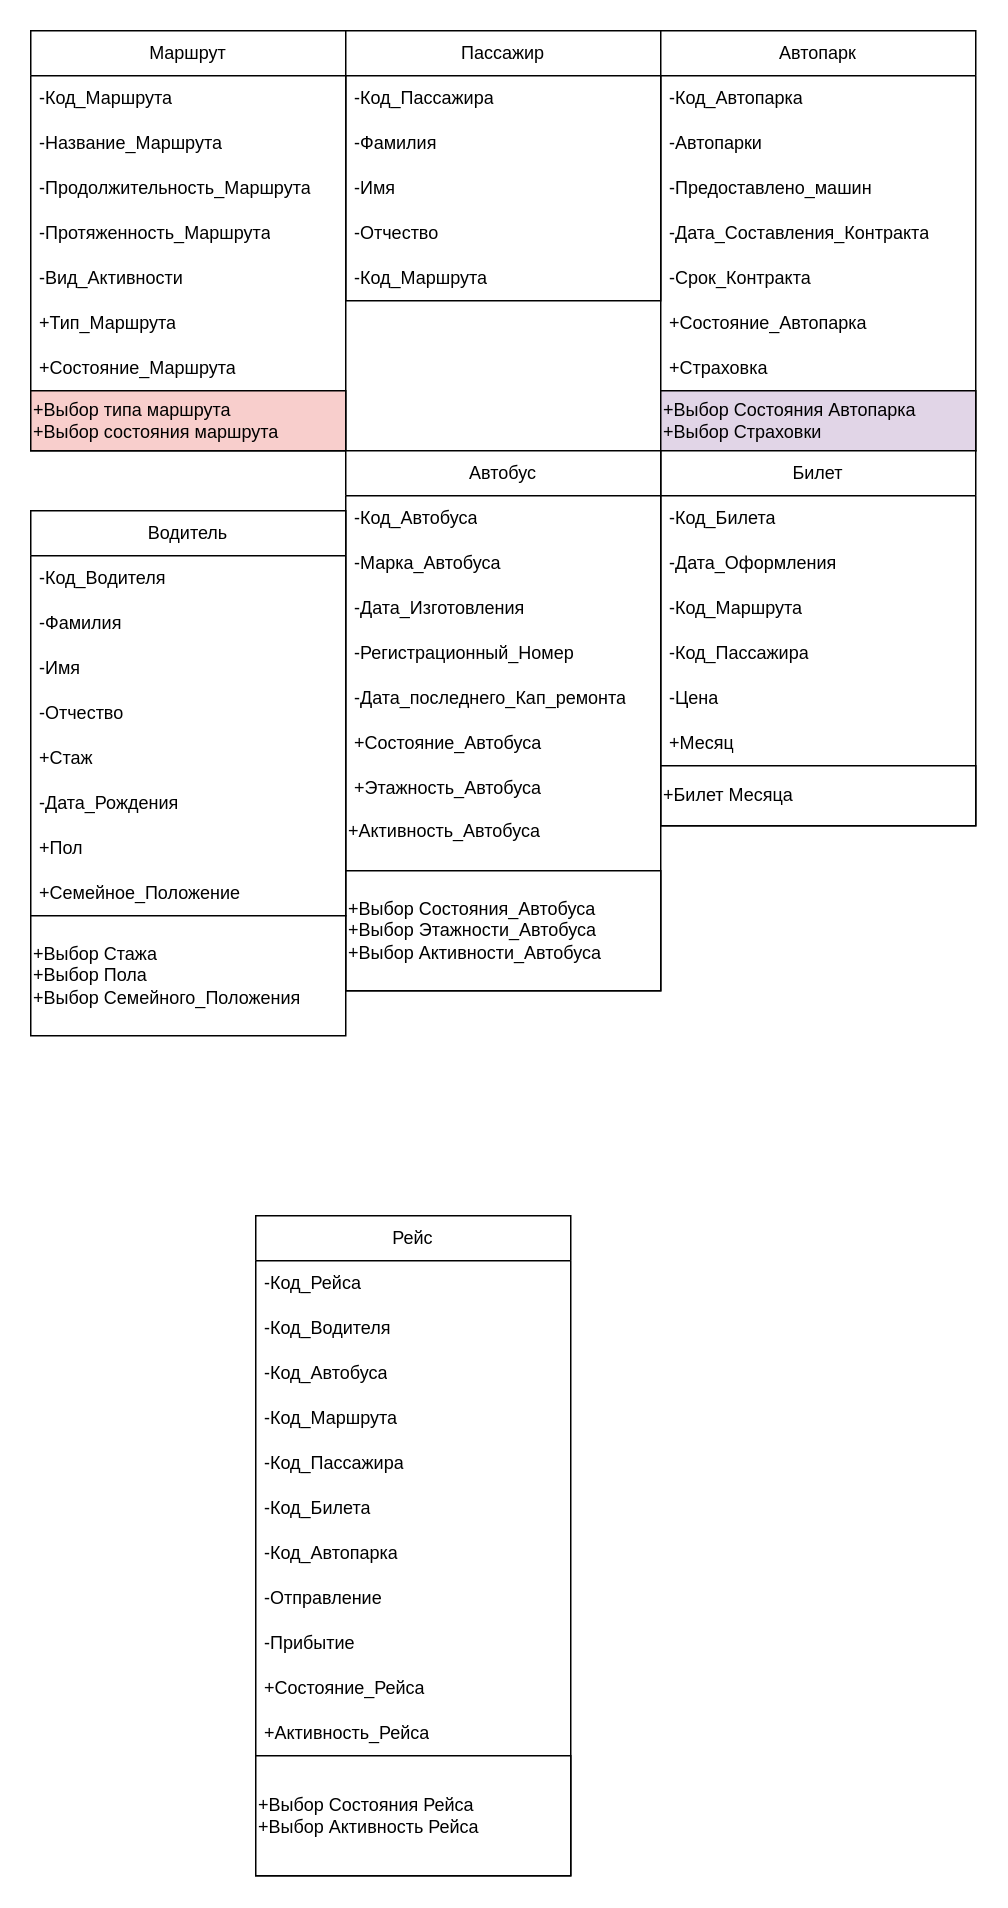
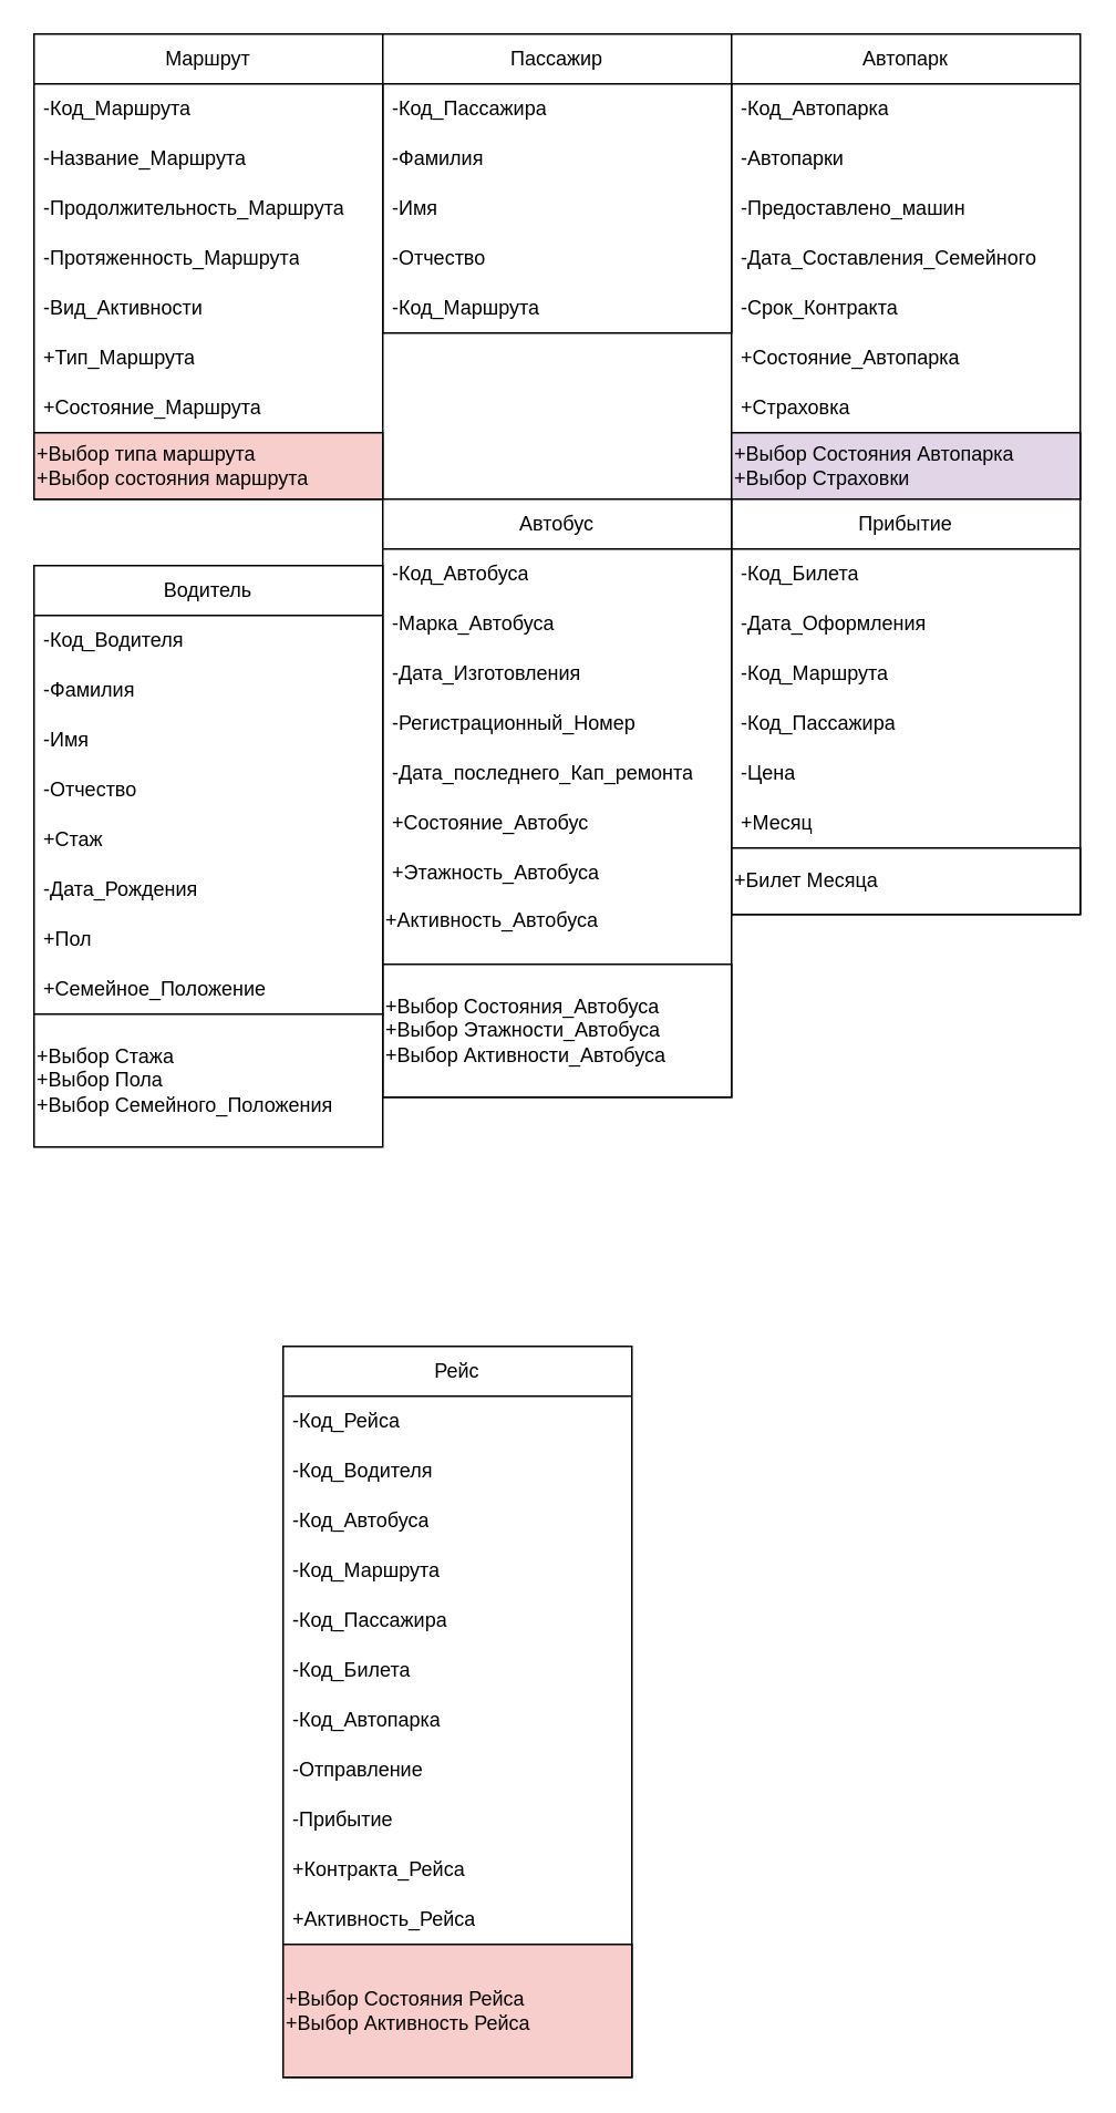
- <mxCell id="21" value="-Дата_Составления_Контракта" style="text;strokeColor=none;fillColor=none;align=left;verticalAlign=middle;spacingLeft=4;spacingRight=4;overflow=hidden;points=[[0,0.5],[1,0.5]];portConstraint=eastwest;rotatable=0;whiteSpace=wrap;html=1;" vertex="1" parent="17"><mxGeometry y="120" width="210" height="30" as="geometry" /></mxCell>
+ <mxCell id="21" value="-Дата_Составления_Семейного" style="text;strokeColor=none;fillColor=none;align=left;verticalAlign=middle;spacingLeft=4;spacingRight=4;overflow=hidden;points=[[0,0.5],[1,0.5]];portConstraint=eastwest;rotatable=0;whiteSpace=wrap;html=1;" vertex="1" parent="17"><mxGeometry y="120" width="210" height="30" as="geometry" /></mxCell>
- <mxCell id="26" value="Билет" style="swimlane;fontStyle=0;childLayout=stackLayout;horizontal=1;startSize=30;horizontalStack=0;resizeParent=1;resizeParentMax=0;resizeLast=0;collapsible=1;marginBottom=0;whiteSpace=wrap;html=1;" vertex="1" parent="1"><mxGeometry x="440" y="300" width="210" height="250" as="geometry" /></mxCell>
+ <mxCell id="26" value="Прибытие" style="swimlane;fontStyle=0;childLayout=stackLayout;horizontal=1;startSize=30;horizontalStack=0;resizeParent=1;resizeParentMax=0;resizeLast=0;collapsible=1;marginBottom=0;whiteSpace=wrap;html=1;" vertex="1" parent="1"><mxGeometry x="440" y="300" width="210" height="250" as="geometry" /></mxCell>
- <mxCell id="40" value="+Состояние_Автобуса" style="text;strokeColor=none;fillColor=none;align=left;verticalAlign=middle;spacingLeft=4;spacingRight=4;overflow=hidden;points=[[0,0.5],[1,0.5]];portConstraint=eastwest;rotatable=0;whiteSpace=wrap;html=1;" vertex="1" parent="34"><mxGeometry y="180" width="210" height="30" as="geometry" /></mxCell>
+ <mxCell id="40" value="+Состояние_Автобус" style="text;strokeColor=none;fillColor=none;align=left;verticalAlign=middle;spacingLeft=4;spacingRight=4;overflow=hidden;points=[[0,0.5],[1,0.5]];portConstraint=eastwest;rotatable=0;whiteSpace=wrap;html=1;" vertex="1" parent="34"><mxGeometry y="180" width="210" height="30" as="geometry" /></mxCell>
- <mxCell id="64" value="+Состояние_Рейса" style="text;strokeColor=none;fillColor=none;align=left;verticalAlign=middle;spacingLeft=4;spacingRight=4;overflow=hidden;points=[[0,0.5],[1,0.5]];portConstraint=eastwest;rotatable=0;whiteSpace=wrap;html=1;" vertex="1" parent="54"><mxGeometry y="300" width="210" height="30" as="geometry" /></mxCell>
+ <mxCell id="64" value="+Контракта_Рейса" style="text;strokeColor=none;fillColor=none;align=left;verticalAlign=middle;spacingLeft=4;spacingRight=4;overflow=hidden;points=[[0,0.5],[1,0.5]];portConstraint=eastwest;rotatable=0;whiteSpace=wrap;html=1;" vertex="1" parent="54"><mxGeometry y="300" width="210" height="30" as="geometry" /></mxCell>
- <mxCell id="66" value="+Выбор Состояния Рейса&lt;br&gt;+Выбор Активность Рейса&lt;br&gt;" style="rounded=0;whiteSpace=wrap;html=1;align=left;" vertex="1" parent="54"><mxGeometry y="360" width="210" height="80" as="geometry" /></mxCell>
+ <mxCell id="66" value="+Выбор Состояния Рейса&lt;br&gt;+Выбор Активность Рейса&lt;br&gt;" style="rounded=0;whiteSpace=wrap;html=1;align=left;fillColor=#f8cecc;" vertex="1" parent="54"><mxGeometry y="360" width="210" height="80" as="geometry" /></mxCell>
